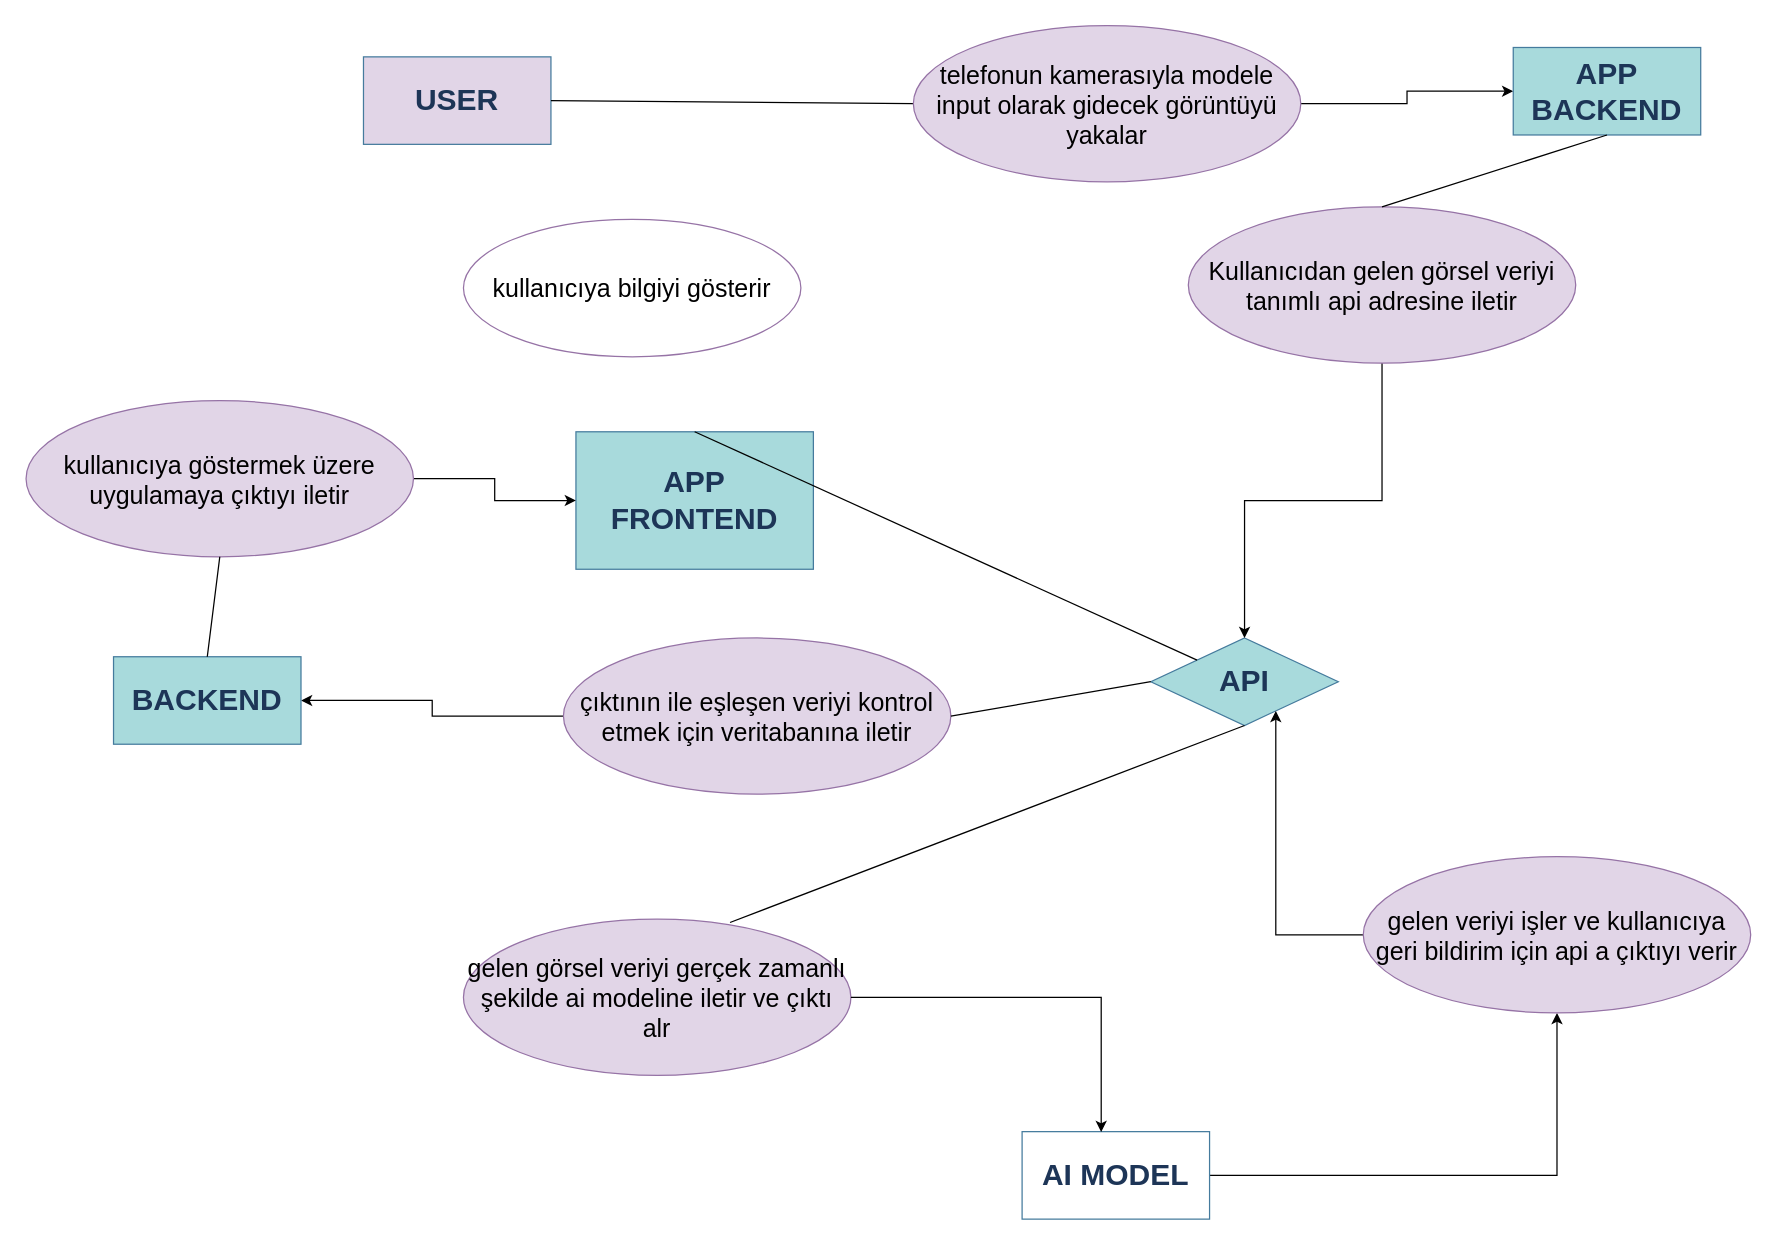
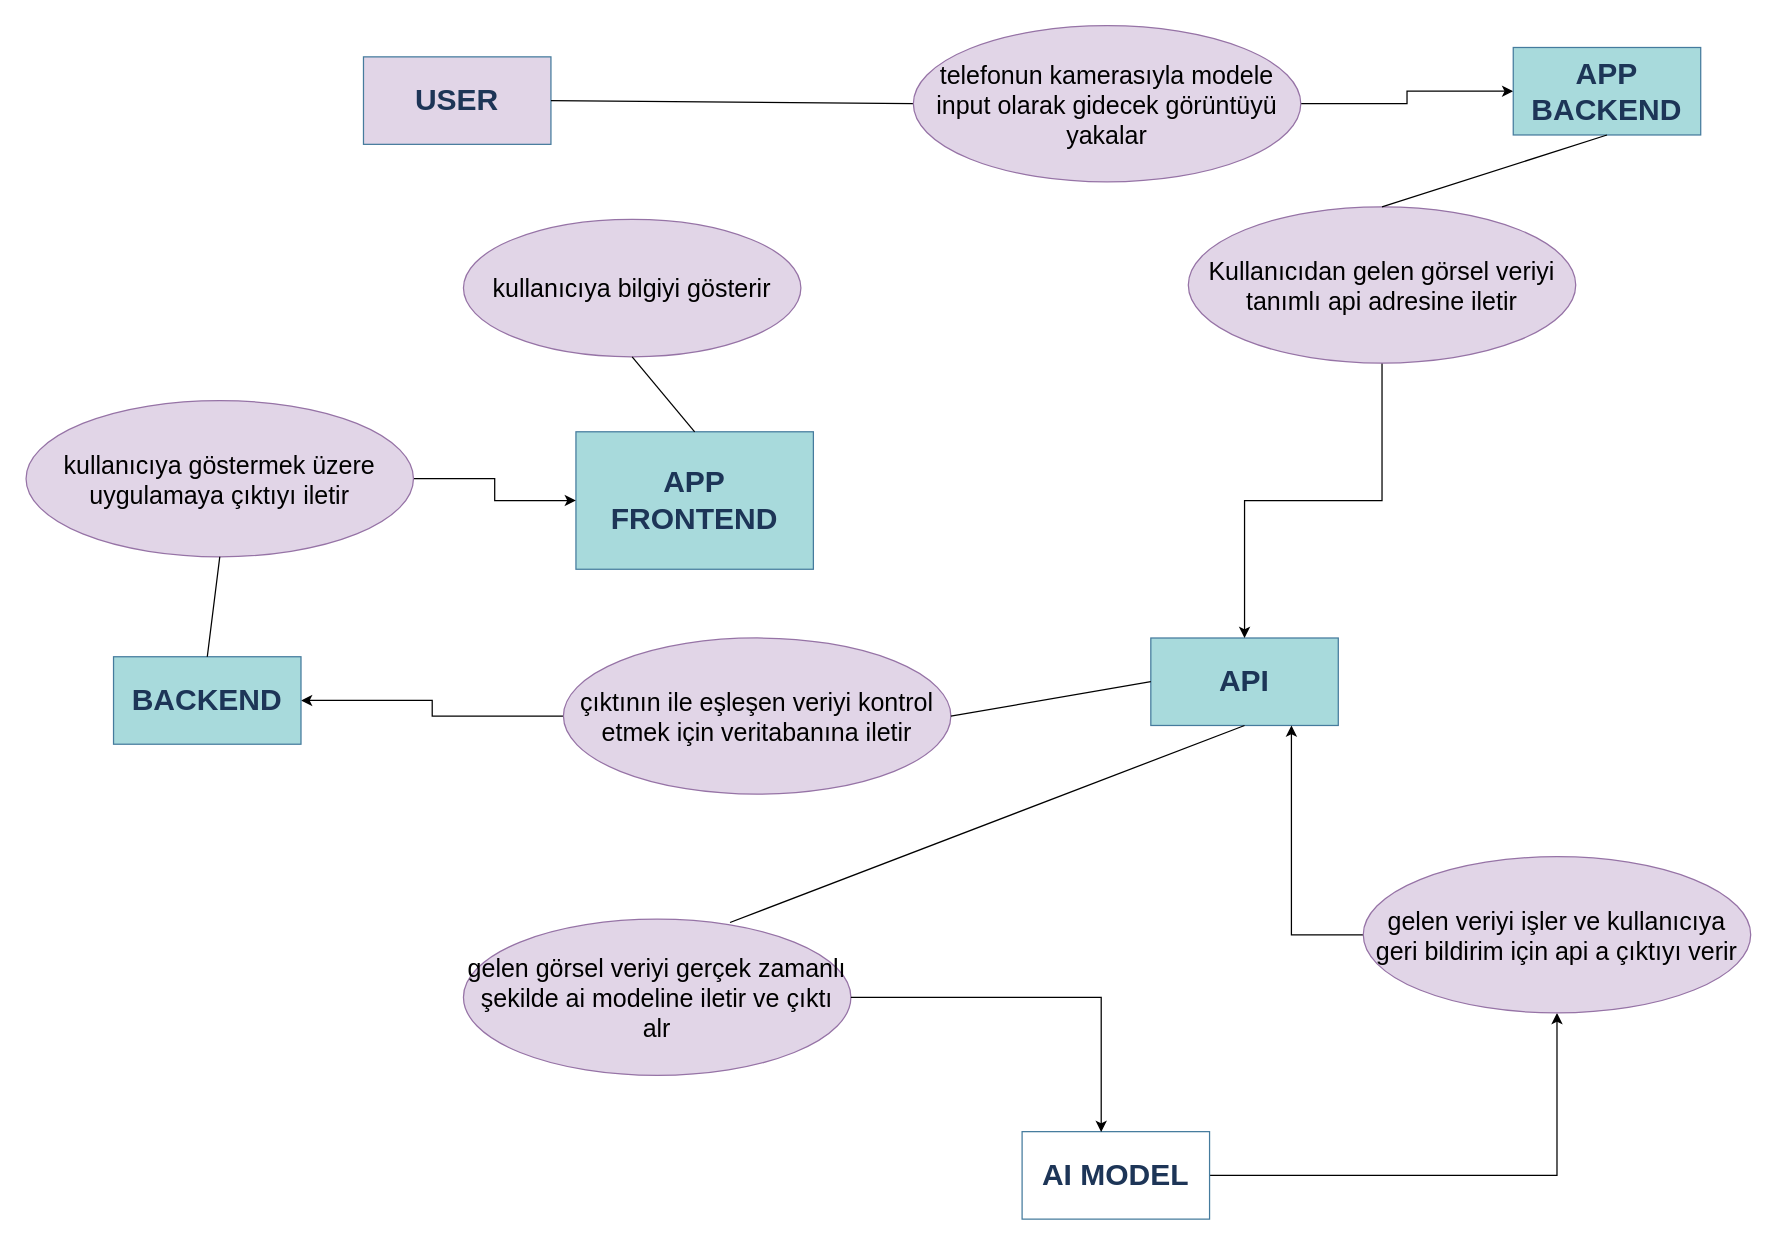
- <mxCell id="22" value="&lt;span style=&quot;font-size: 20px;&quot;&gt;kullanıcıya bilgiyi gösterir&lt;/span&gt;" style="ellipse;whiteSpace=wrap;html=1;fillColor=#ffffff;strokeColor=#9673a6;" vertex="1" parent="1"><mxGeometry x="370" y="175" width="270" height="110" as="geometry" /></mxCell>
+ <mxCell id="22" value="&lt;span style=&quot;font-size: 20px;&quot;&gt;kullanıcıya bilgiyi gösterir&lt;/span&gt;" style="ellipse;whiteSpace=wrap;html=1;fillColor=#e1d5e7;strokeColor=#9673a6;" vertex="1" parent="1"><mxGeometry x="370" y="175" width="270" height="110" as="geometry" /></mxCell>
- <mxCell id="27" value="" style="endArrow=none;html=1;rounded=0;exitX=0.5;exitY=0;exitDx=0;exitDy=0;" edge="1" parent="1" source="21" target="4"><mxGeometry width="50" height="50" relative="1" as="geometry"><mxPoint x="570" y="505" as="sourcePoint" /><mxPoint x="620" y="455" as="targetPoint" /></mxGeometry></mxCell>
+ <mxCell id="27" value="" style="endArrow=none;html=1;rounded=0;entryX=0.5;entryY=1;entryDx=0;entryDy=0;exitX=0.5;exitY=0;exitDx=0;exitDy=0;" edge="1" parent="1" source="21" target="22"><mxGeometry width="50" height="50" relative="1" as="geometry"><mxPoint x="570" y="505" as="sourcePoint" /><mxPoint x="620" y="455" as="targetPoint" /></mxGeometry></mxCell>
- <mxCell id="4" value="&lt;h1&gt;API&lt;/h1&gt;" style="rhombus;whiteSpace=wrap;html=1;strokeColor=#457B9D;fontColor=#1D3557;fillColor=#A8DADC;labelBackgroundColor=none;" vertex="1" parent="1"><mxGeometry x="920" y="510" width="150" height="70" as="geometry" /></mxCell>
+ <mxCell id="4" value="&lt;h1&gt;API&lt;/h1&gt;" style="whiteSpace=wrap;html=1;strokeColor=#457B9D;fontColor=#1D3557;fillColor=#A8DADC;labelBackgroundColor=none;" vertex="1" parent="1"><mxGeometry x="920" y="510" width="150" height="70" as="geometry" /></mxCell>
